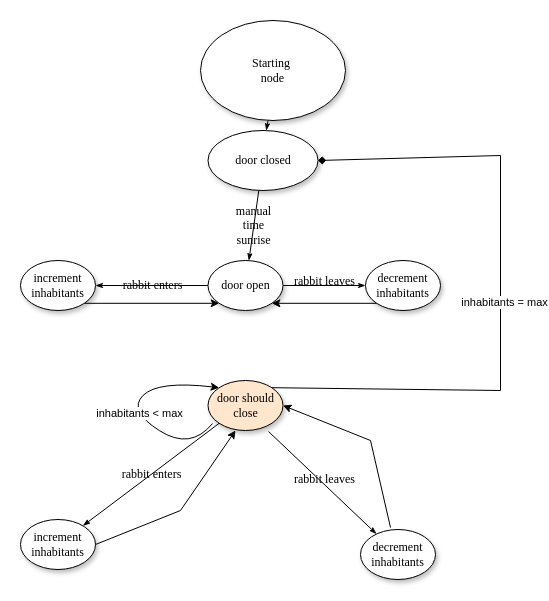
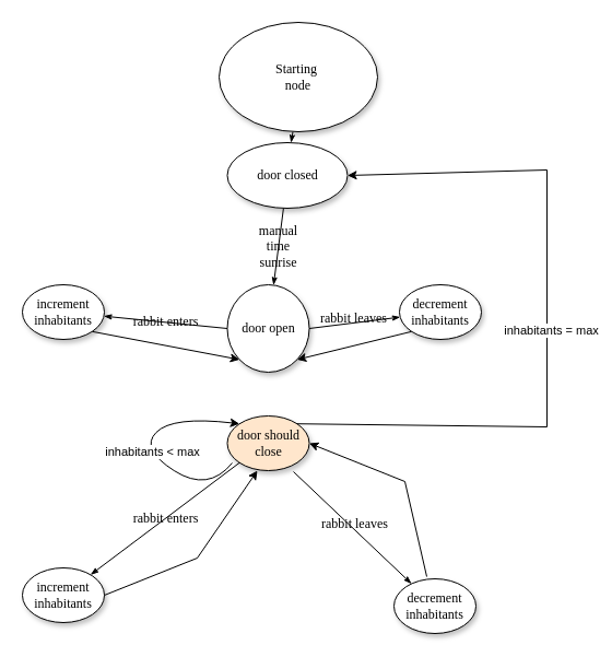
- <mxCell id="22" value="" style="endArrow=diamond;html=1;rounded=0;exitX=1;exitY=0;exitDx=0;exitDy=0;entryX=1;entryY=0.5;entryDx=0;entryDy=0;" edge="1" parent="1" source="13" target="7"><mxGeometry width="50" height="50" relative="1" as="geometry"><mxPoint x="200" y="380" as="sourcePoint" /><mxPoint x="500" y="140" as="targetPoint" /><Array as="points"><mxPoint x="500" y="390" /><mxPoint x="500" y="155" /></Array></mxGeometry></mxCell>
+ <mxCell id="22" value="" style="endArrow=classic;html=1;rounded=0;exitX=1;exitY=0;exitDx=0;exitDy=0;entryX=1;entryY=0.5;entryDx=0;entryDy=0;" edge="1" parent="1" source="13" target="7"><mxGeometry width="50" height="50" relative="1" as="geometry"><mxPoint x="200" y="380" as="sourcePoint" /><mxPoint x="500" y="140" as="targetPoint" /><Array as="points"><mxPoint x="500" y="390" /><mxPoint x="500" y="155" /></Array></mxGeometry></mxCell>
- <mxCell id="9" value="door open" style="ellipse;whiteSpace=wrap;html=1;rounded=0;shadow=1;comic=0;labelBackgroundColor=none;strokeWidth=1;fontFamily=Verdana;fontSize=12;align=center;" parent="1" vertex="1"><mxGeometry x="207.5" y="260" width="75" height="50" as="geometry" /></mxCell>
+ <mxCell id="9" value="door open" style="ellipse;whiteSpace=wrap;html=1;rounded=0;shadow=1;comic=0;labelBackgroundColor=none;strokeWidth=1;fontFamily=Verdana;fontSize=12;align=center;" parent="1" vertex="1"><mxGeometry x="207.5" y="260" width="75" height="80" as="geometry" /></mxCell>
